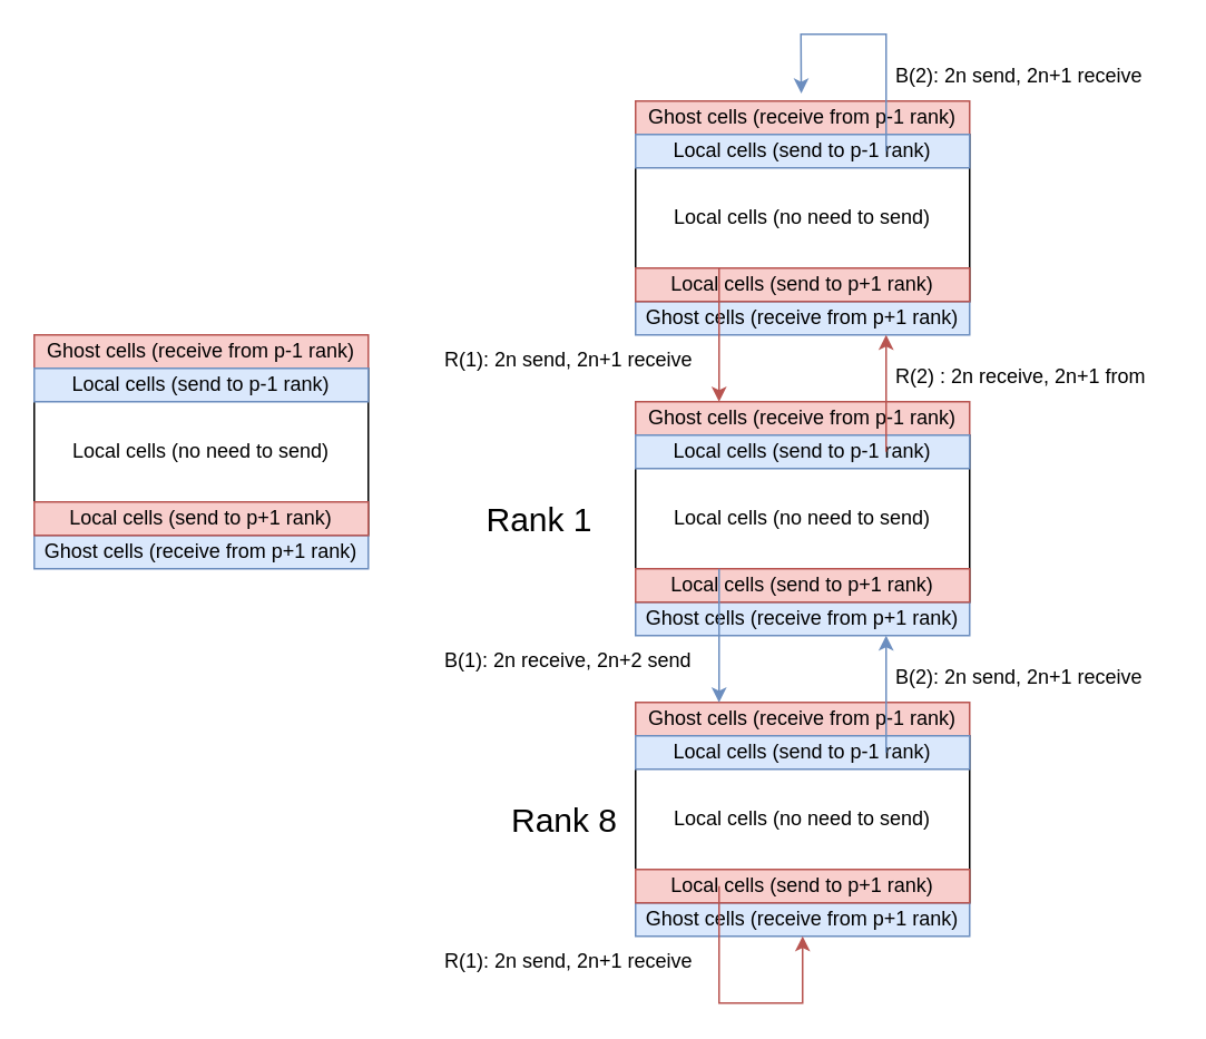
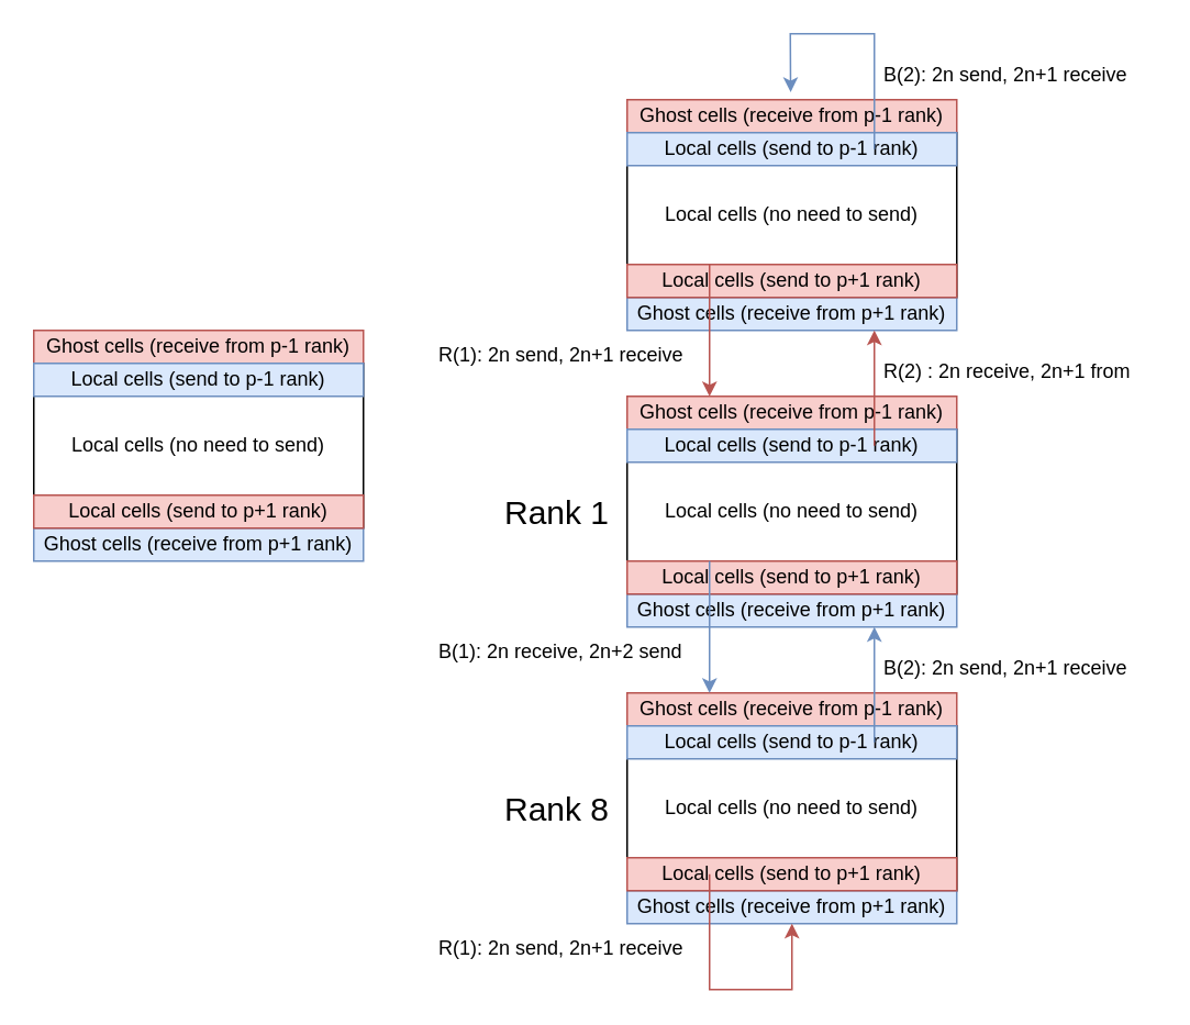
- <mxCell id="34" value="&lt;font style=&quot;font-size: 20px;&quot;&gt;Rank 1&lt;/font&gt;" style="text;strokeColor=none;fillColor=none;align=left;verticalAlign=middle;spacingLeft=4;spacingRight=4;overflow=hidden;points=[[0,0.5],[1,0.5]];portConstraint=eastwest;rotatable=0;whiteSpace=wrap;html=1;" vertex="1" parent="1"><mxGeometry x="285" y="295" width="80" height="30" as="geometry" /></mxCell>
+ <mxCell id="34" value="&lt;font style=&quot;font-size: 20px;&quot;&gt;Rank 1&lt;/font&gt;" style="text;strokeColor=none;fillColor=none;align=left;verticalAlign=middle;spacingLeft=4;spacingRight=4;overflow=hidden;points=[[0,0.5],[1,0.5]];portConstraint=eastwest;rotatable=0;whiteSpace=wrap;html=1;" vertex="1" parent="1"><mxGeometry x="300" y="295" width="80" height="30" as="geometry" /></mxCell>
